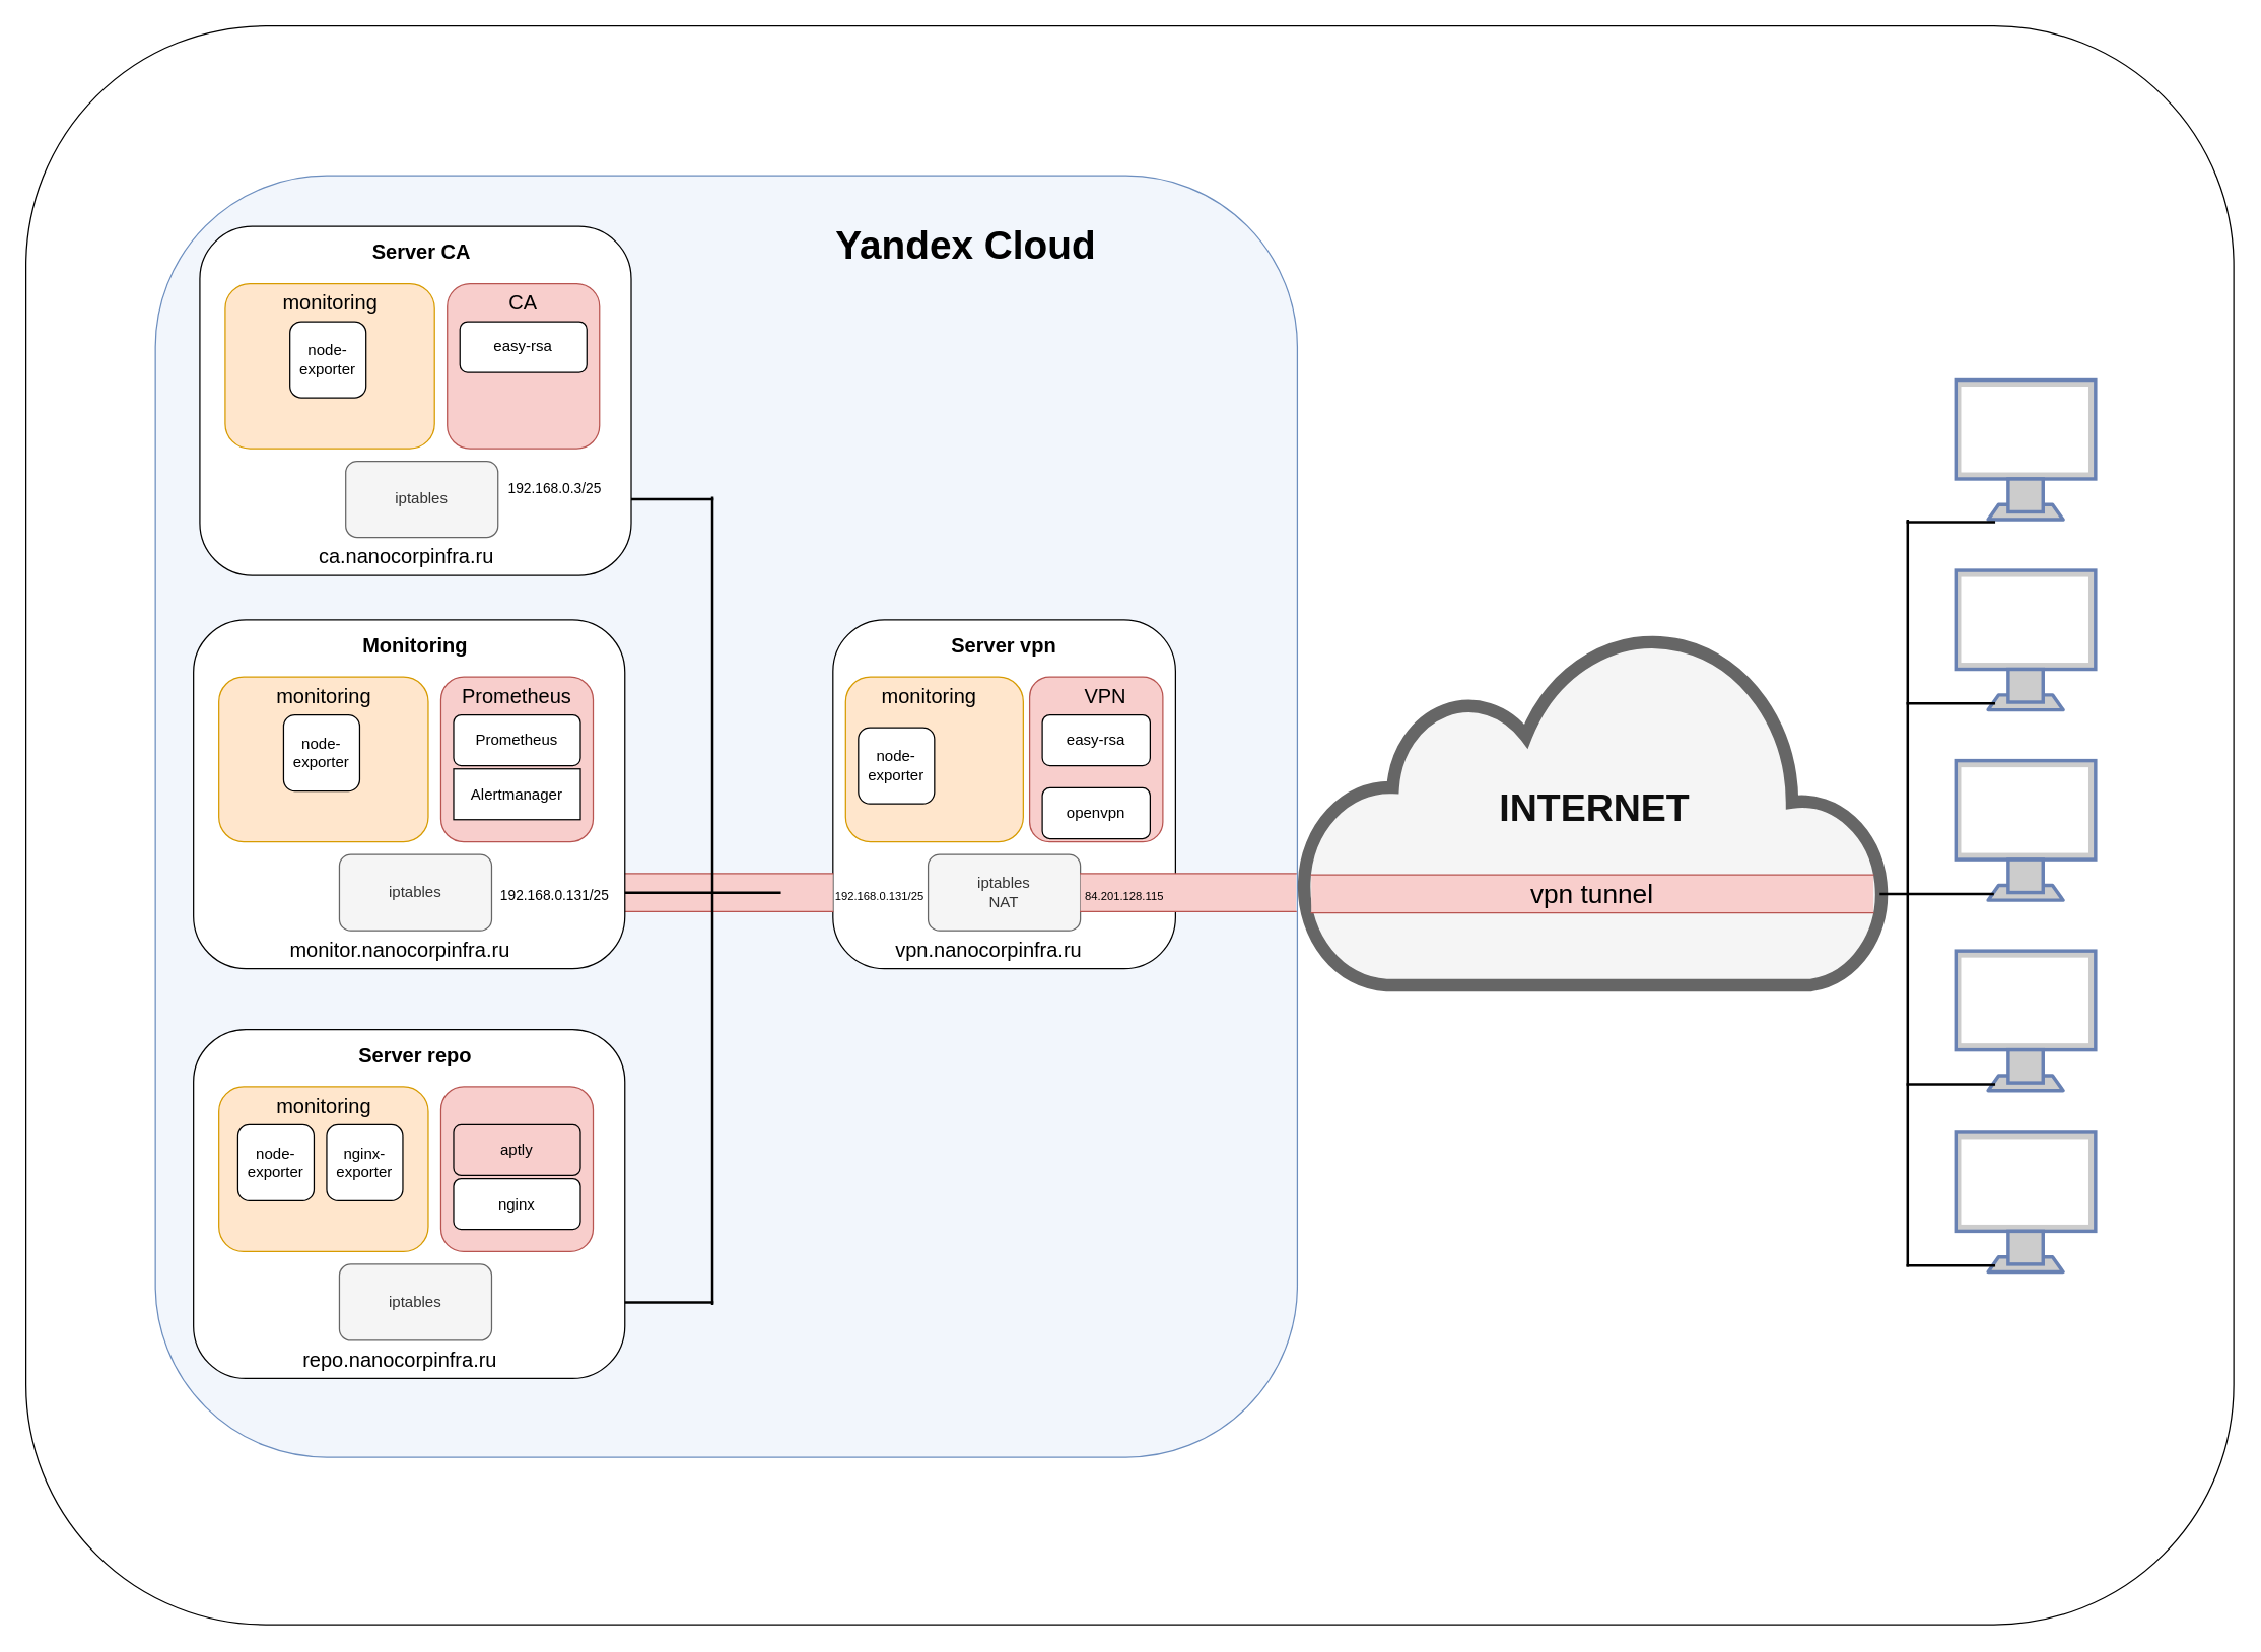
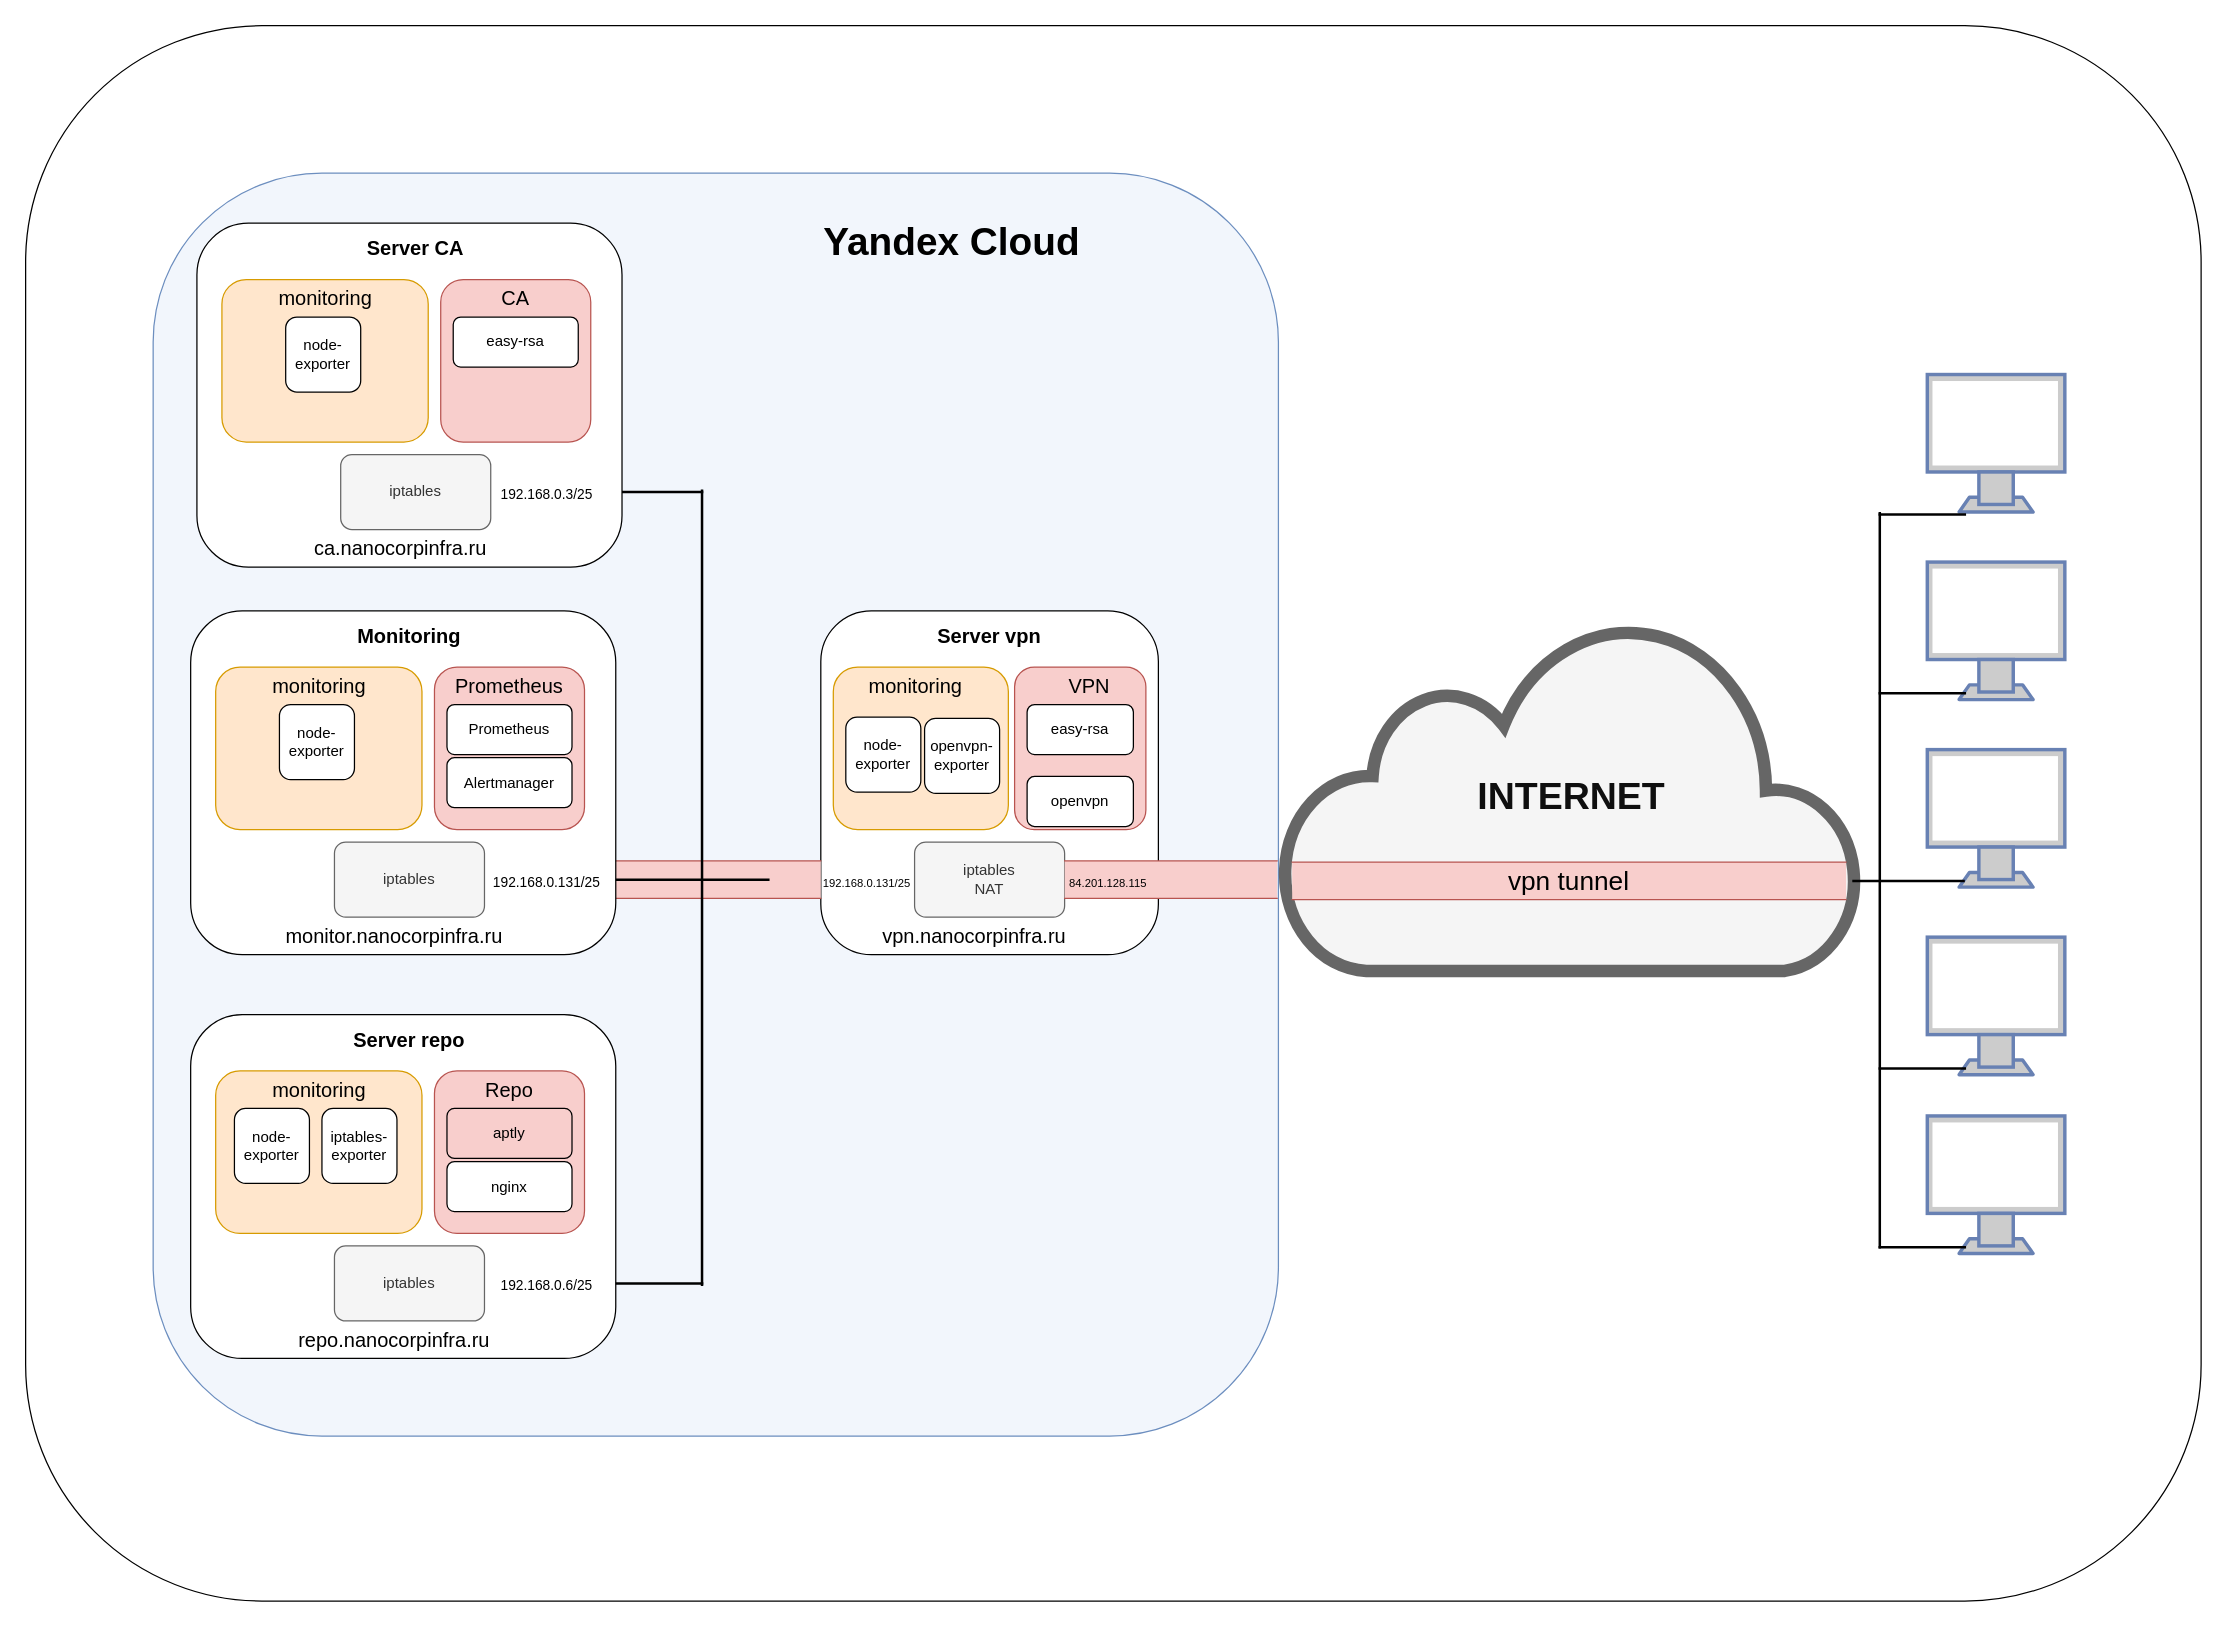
- <mxCell id="32" value="&lt;font style=&quot;font-size: 11px;&quot;&gt;192.168.0.3&lt;/font&gt;&lt;span style=&quot;font-size: 11px;&quot;&gt;/25&lt;/span&gt;" style="text;html=1;align=center;verticalAlign=middle;whiteSpace=wrap;rounded=0;fontSize=16;" parent="23" vertex="1"><mxGeometry x="250" y="190" width="60" height="30" as="geometry" /></mxCell>
+ <mxCell id="32" value="&lt;font style=&quot;font-size: 11px;&quot;&gt;192.168.0.3&lt;/font&gt;&lt;span style=&quot;font-size: 11px;&quot;&gt;/25&lt;/span&gt;" style="text;html=1;align=center;verticalAlign=middle;whiteSpace=wrap;rounded=0;fontSize=16;" parent="23" vertex="1"><mxGeometry x="250" y="200" width="60" height="30" as="geometry" /></mxCell>
+ <mxCell id="10" value="openvpn-exporter" style="rounded=1;whiteSpace=wrap;html=1;" parent="6" vertex="1"><mxGeometry x="123" y="86" width="60" height="60" as="geometry" /></mxCell>
- <mxCell id="42" value="Alertmanager" style="whiteSpace=wrap;html=1;rounded=0;" parent="35" vertex="1"><mxGeometry x="205" y="117.5" width="100" height="40" as="geometry" /></mxCell>
+ <mxCell id="42" value="Alertmanager" style="rounded=1;whiteSpace=wrap;html=1;" parent="35" vertex="1"><mxGeometry x="205" y="117.5" width="100" height="40" as="geometry" /></mxCell>
+ <mxCell id="57" value="Repo" style="text;html=1;align=center;verticalAlign=middle;whiteSpace=wrap;rounded=0;fontSize=16;" parent="48" vertex="1"><mxGeometry x="225" y="45" width="60" height="30" as="geometry" /></mxCell>
- <mxCell id="52" value="nginx-exporter" style="rounded=1;whiteSpace=wrap;html=1;" parent="48" vertex="1"><mxGeometry x="105" y="75" width="60" height="60" as="geometry" /></mxCell>
+ <mxCell id="52" value="iptables-exporter" style="rounded=1;whiteSpace=wrap;html=1;" parent="48" vertex="1"><mxGeometry x="105" y="75" width="60" height="60" as="geometry" /></mxCell>
+ <mxCell id="59" value="&lt;font style=&quot;font-size: 11px;&quot;&gt;192.168.0.6/25&lt;/font&gt;" style="text;html=1;align=center;verticalAlign=middle;whiteSpace=wrap;rounded=0;fontSize=16;" parent="48" vertex="1"><mxGeometry x="255" y="200" width="60" height="30" as="geometry" /></mxCell>
